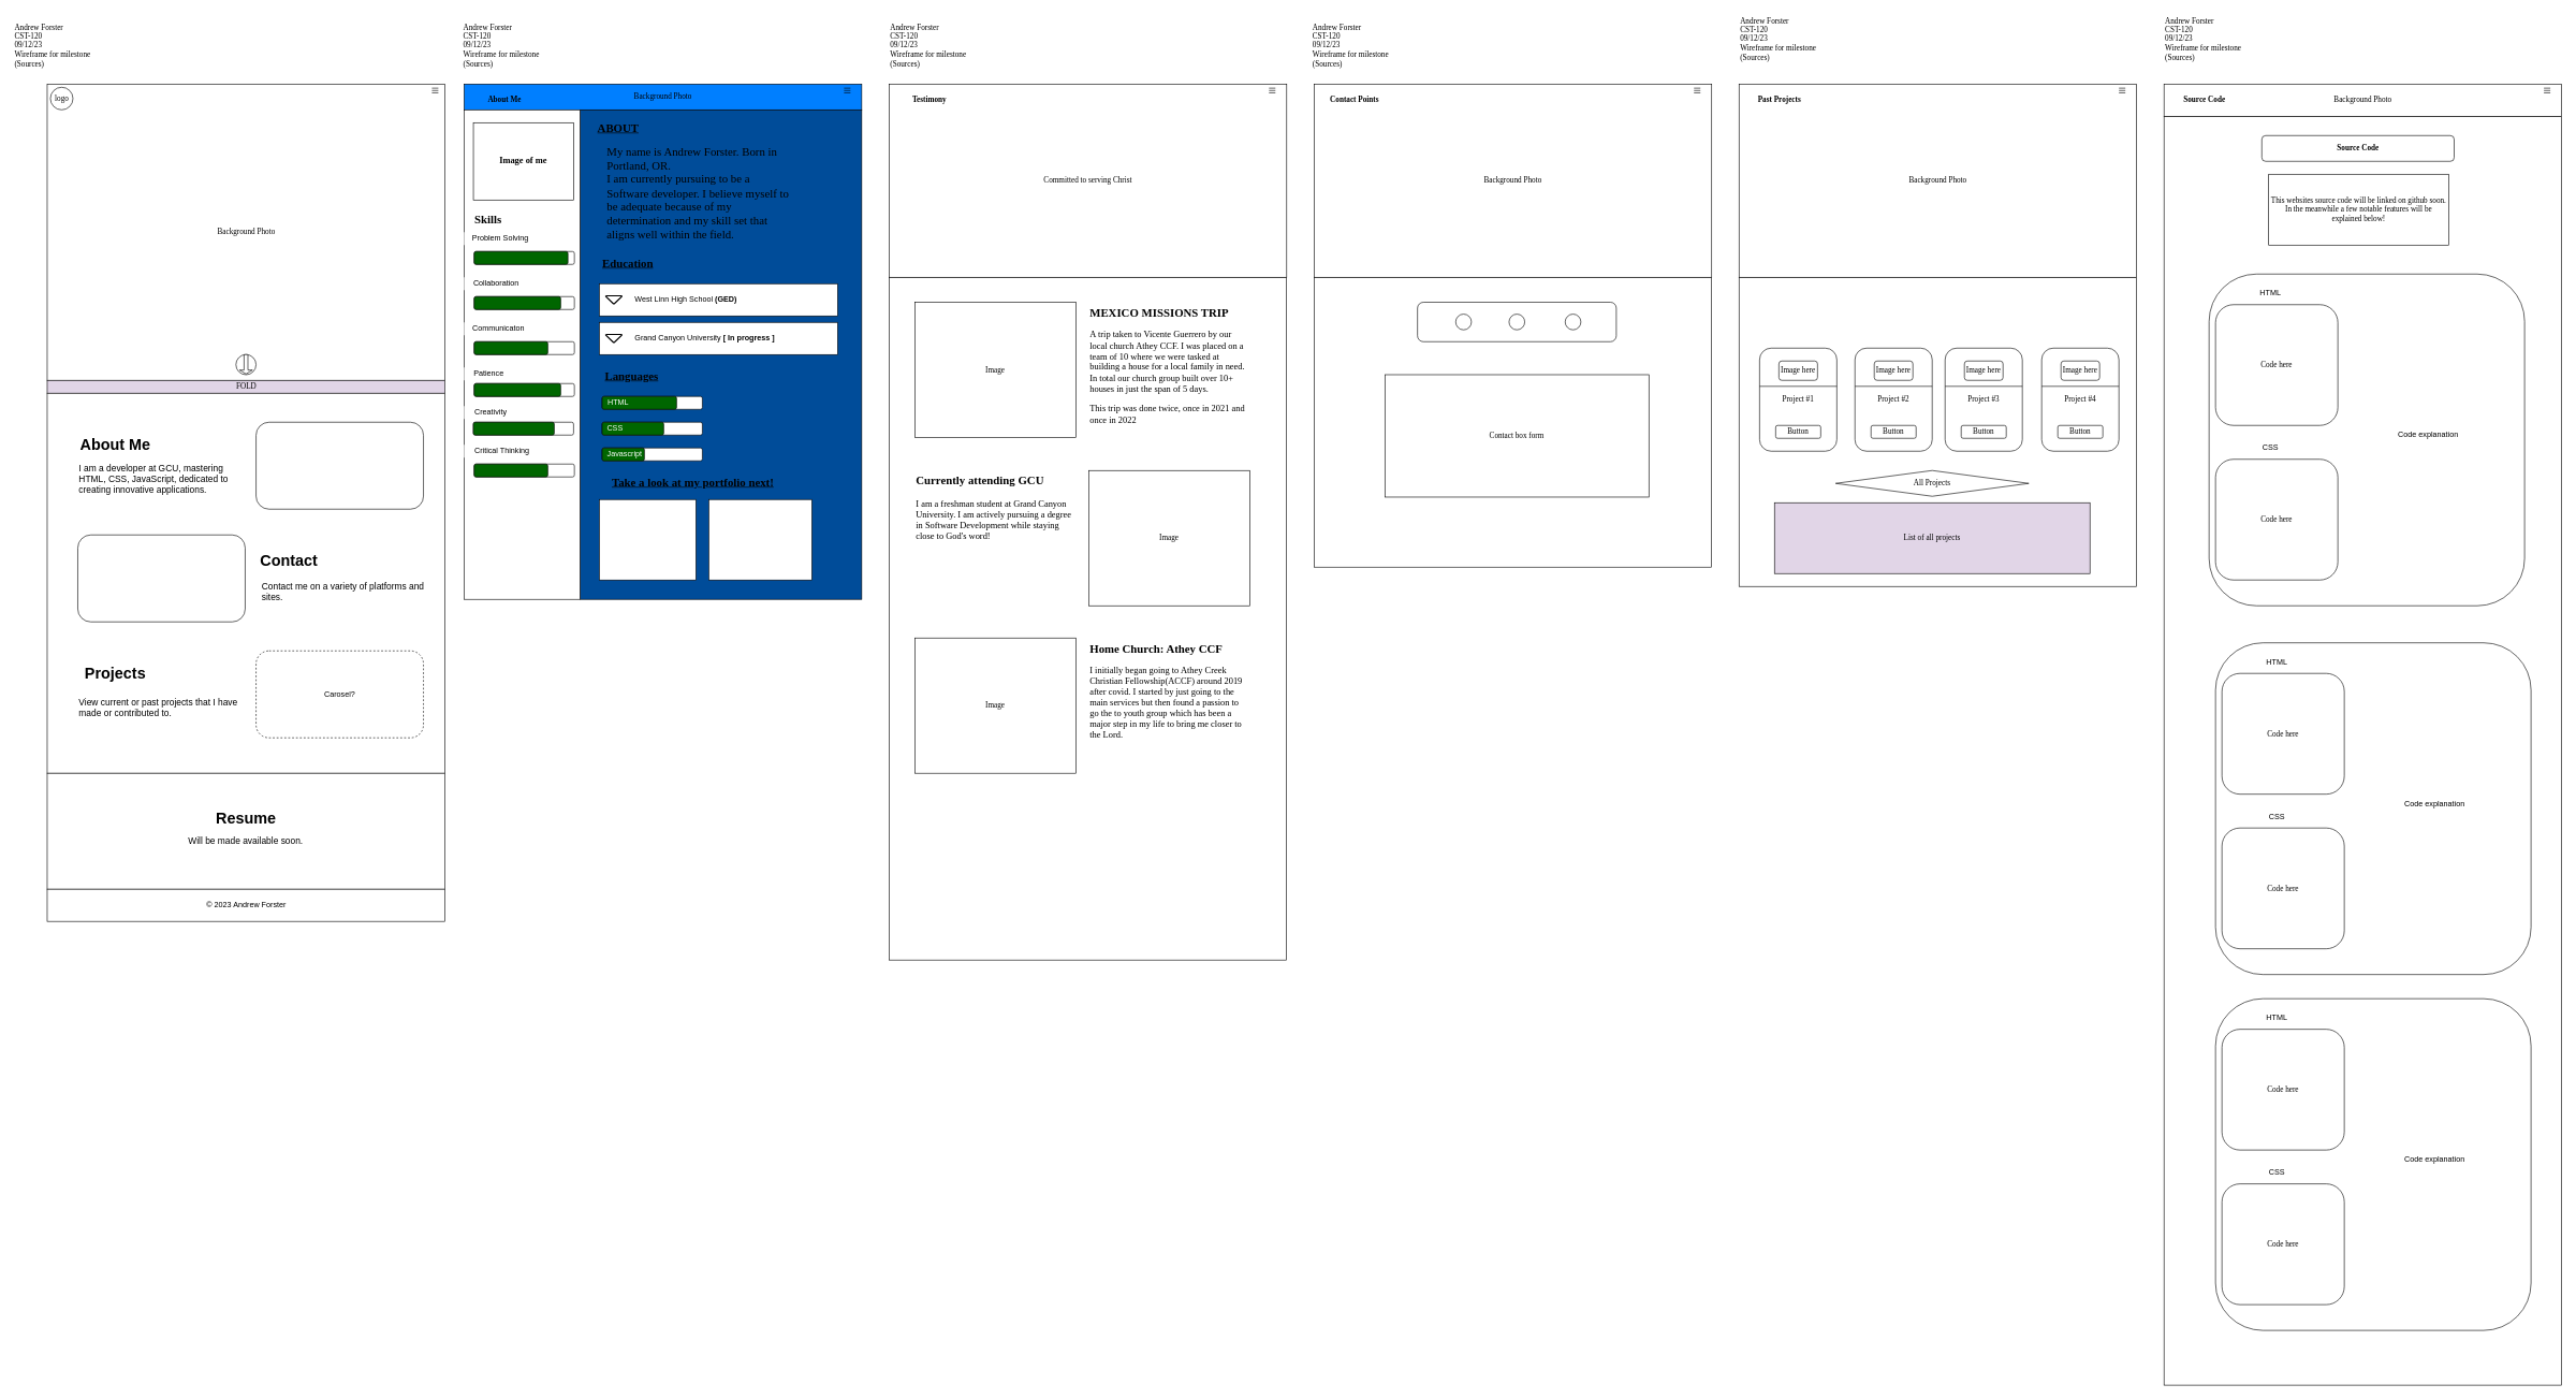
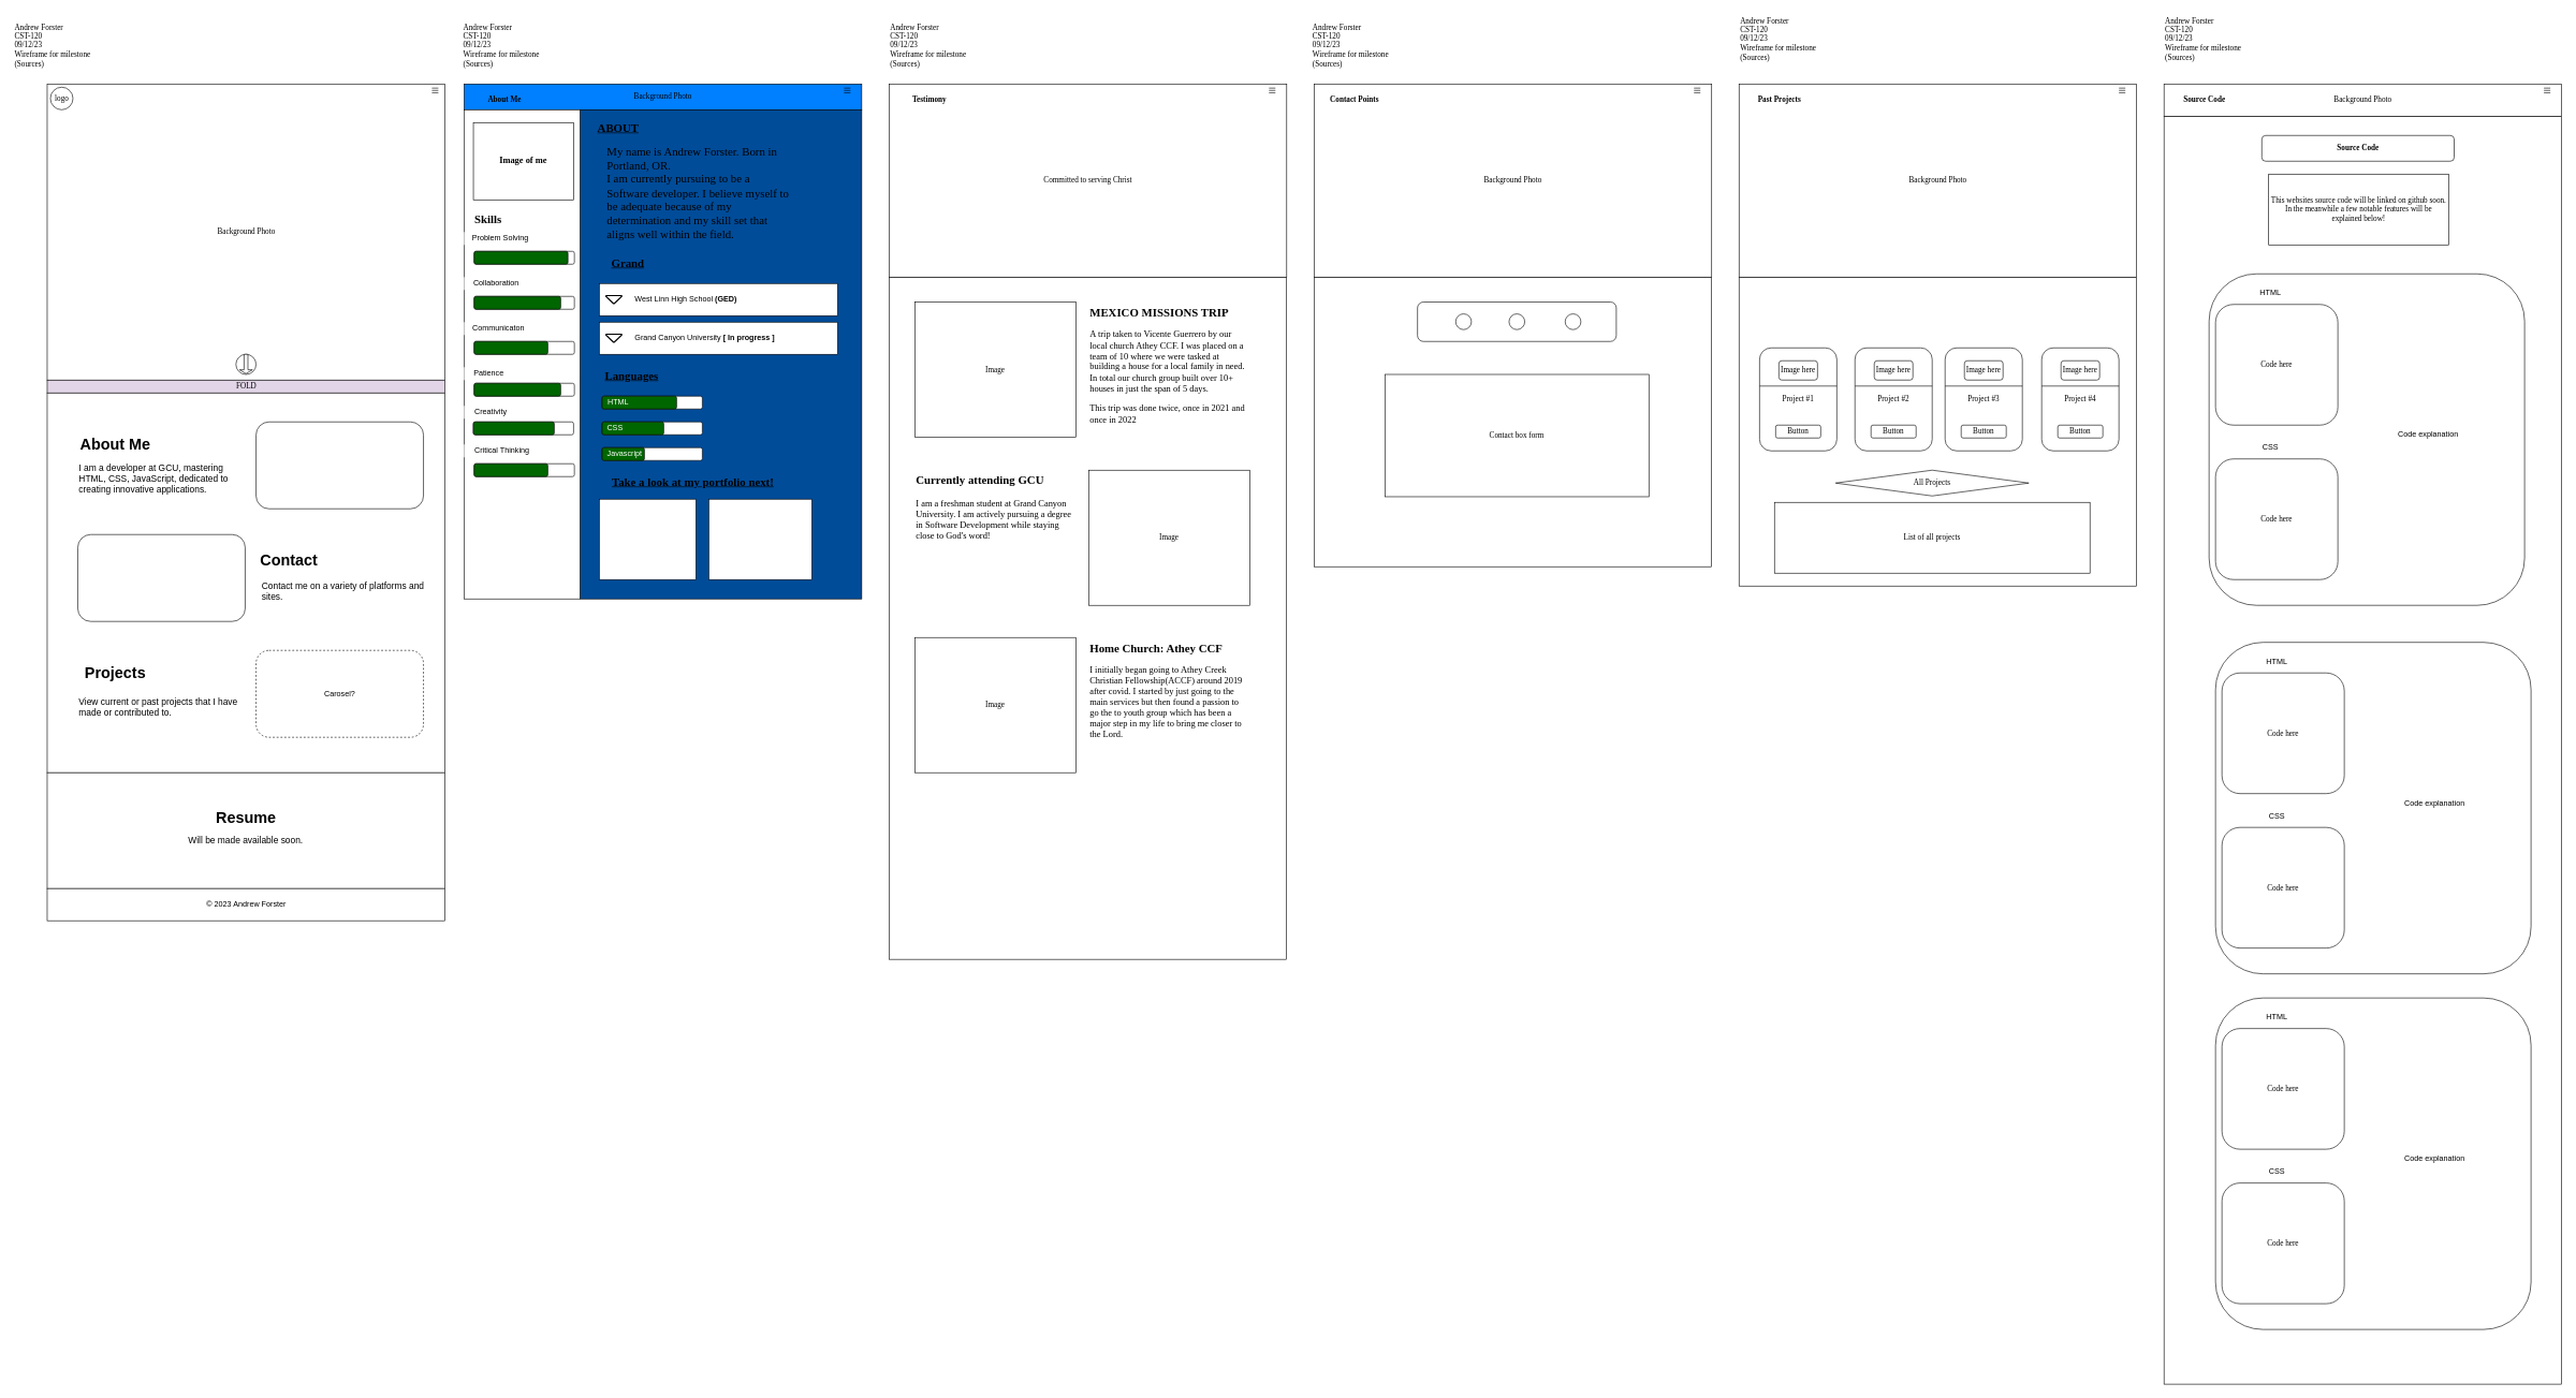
- <mxCell id="92" value="&lt;p style=&quot;line-height: 140%;&quot;&gt;&lt;b style=&quot;border-color: var(--border-color);&quot;&gt;&lt;font style=&quot;border-color: var(--border-color);&quot; size=&quot;1&quot; data-font-src=&quot;https://fonts.googleapis.com/css?family=Montserrat&quot; face=&quot;Montserrat&quot;&gt;&lt;u style=&quot;border-color: var(--border-color); font-size: 18px;&quot;&gt;Education&lt;/u&gt;&lt;/font&gt;&lt;/b&gt;&lt;br&gt;&lt;/p&gt;" style="text;html=1;align=center;verticalAlign=middle;resizable=0;points=[];autosize=1;strokeColor=none;fillColor=none;" parent="1" vertex="1"><mxGeometry x="914.37" y="380" width="120" height="60" as="geometry" /></mxCell>
+ <mxCell id="92" value="&lt;p style=&quot;line-height: 140%;&quot;&gt;&lt;b style=&quot;border-color: var(--border-color);&quot;&gt;&lt;font style=&quot;border-color: var(--border-color);&quot; size=&quot;1&quot; data-font-src=&quot;https://fonts.googleapis.com/css?family=Montserrat&quot; face=&quot;Montserrat&quot;&gt;&lt;u style=&quot;border-color: var(--border-color); font-size: 18px;&quot;&gt;Grand&lt;/u&gt;&lt;/font&gt;&lt;/b&gt;&lt;br&gt;&lt;/p&gt;" style="text;html=1;align=center;verticalAlign=middle;resizable=0;points=[];autosize=1;strokeColor=none;fillColor=none;" parent="1" vertex="1"><mxGeometry x="914.37" y="380" width="120" height="60" as="geometry" /></mxCell>
- <mxCell id="52" value="List of all projects" style="rounded=0;whiteSpace=wrap;html=1;fontFamily=Montserrat;fontSource=https%3A%2F%2Ffonts.googleapis.com%2Fcss%3Ffamily%3DMontserrat;fillColor=#e1d5e7;" parent="1" vertex="1"><mxGeometry x="2755" y="780" width="490" height="110" as="geometry" /></mxCell>
+ <mxCell id="52" value="List of all projects" style="rounded=0;whiteSpace=wrap;html=1;fontFamily=Montserrat;fontSource=https%3A%2F%2Ffonts.googleapis.com%2Fcss%3Ffamily%3DMontserrat;" parent="1" vertex="1"><mxGeometry x="2755" y="780" width="490" height="110" as="geometry" /></mxCell>
